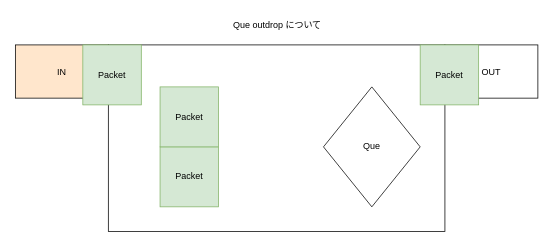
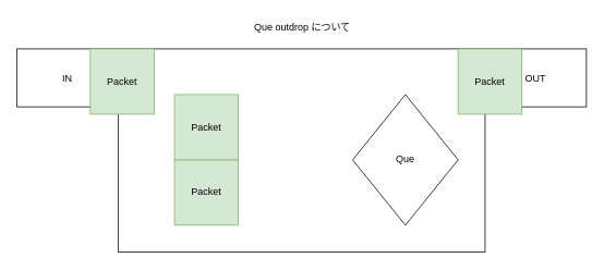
- <mxCell id="7" value="IN" style="rounded=0;whiteSpace=wrap;html=1;fillColor=#ffe6cc;" parent="1" vertex="1"><mxGeometry x="20" y="59" width="124" height="71" as="geometry" /></mxCell>
+ <mxCell id="7" value="IN" style="rounded=0;whiteSpace=wrap;html=1;" parent="1" vertex="1"><mxGeometry x="20" y="59" width="124" height="71" as="geometry" /></mxCell>
